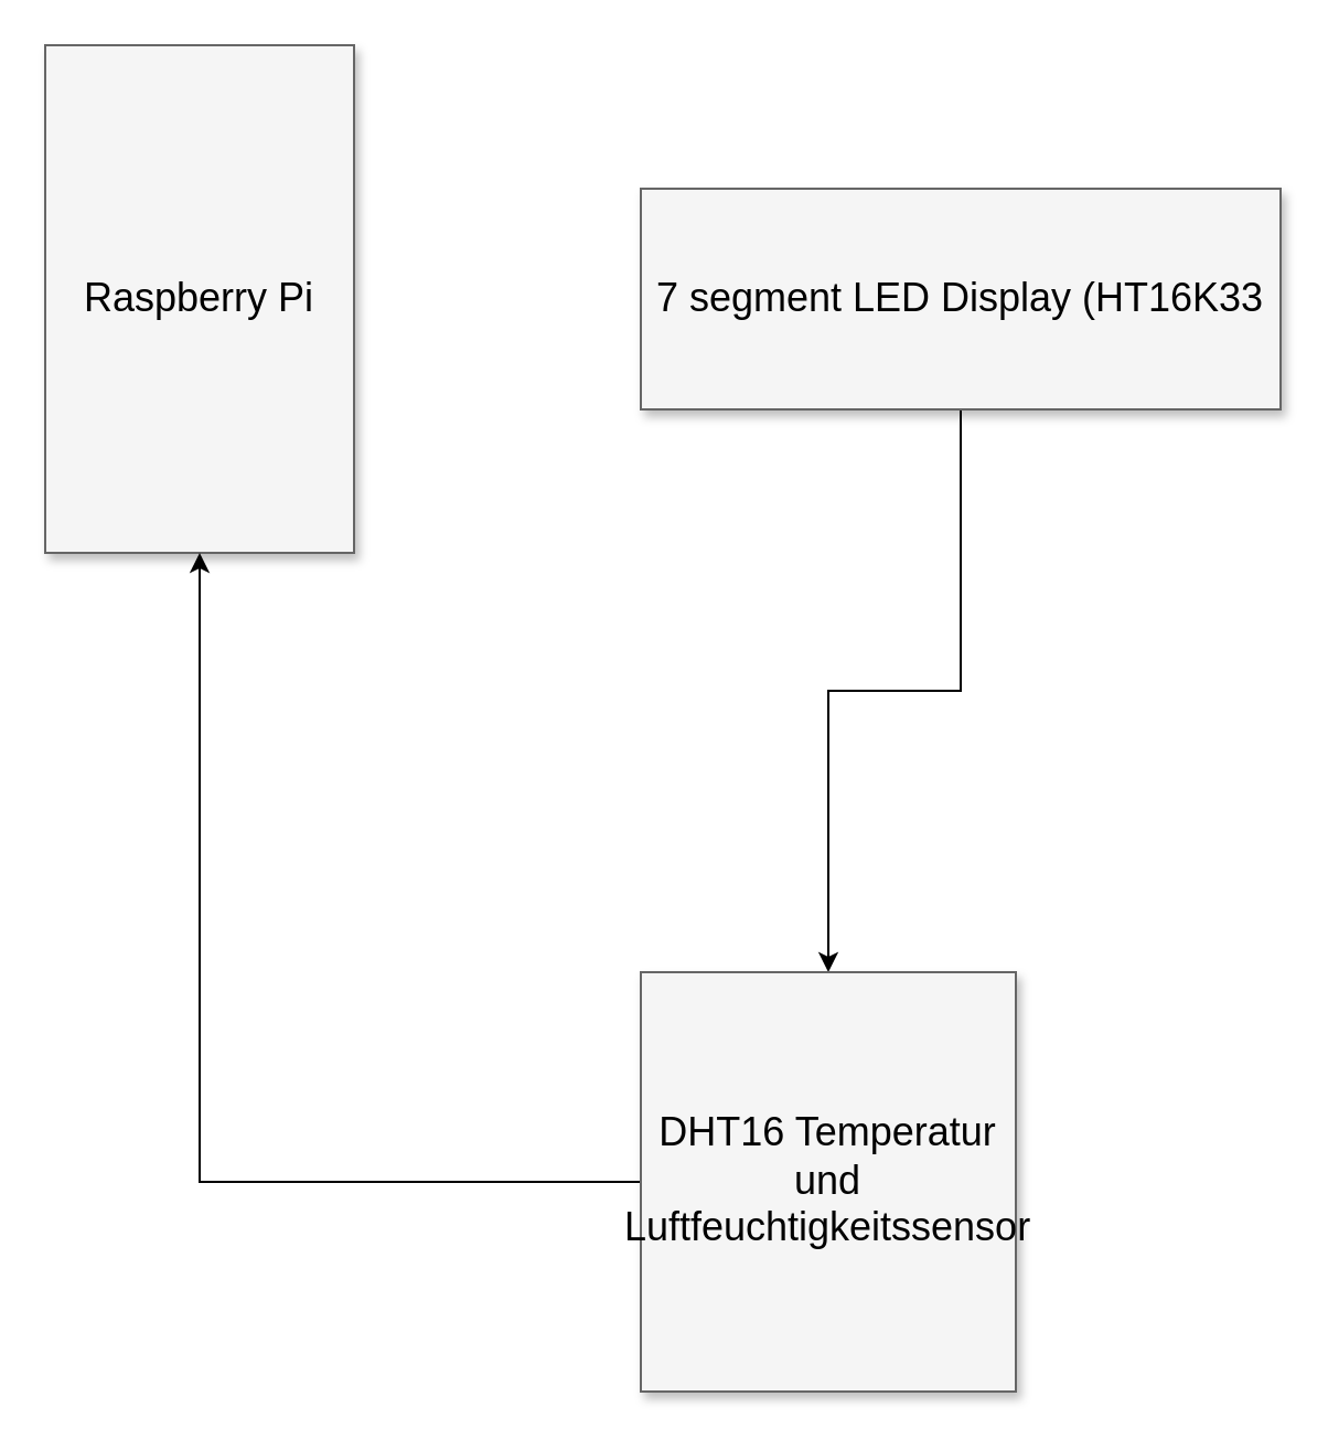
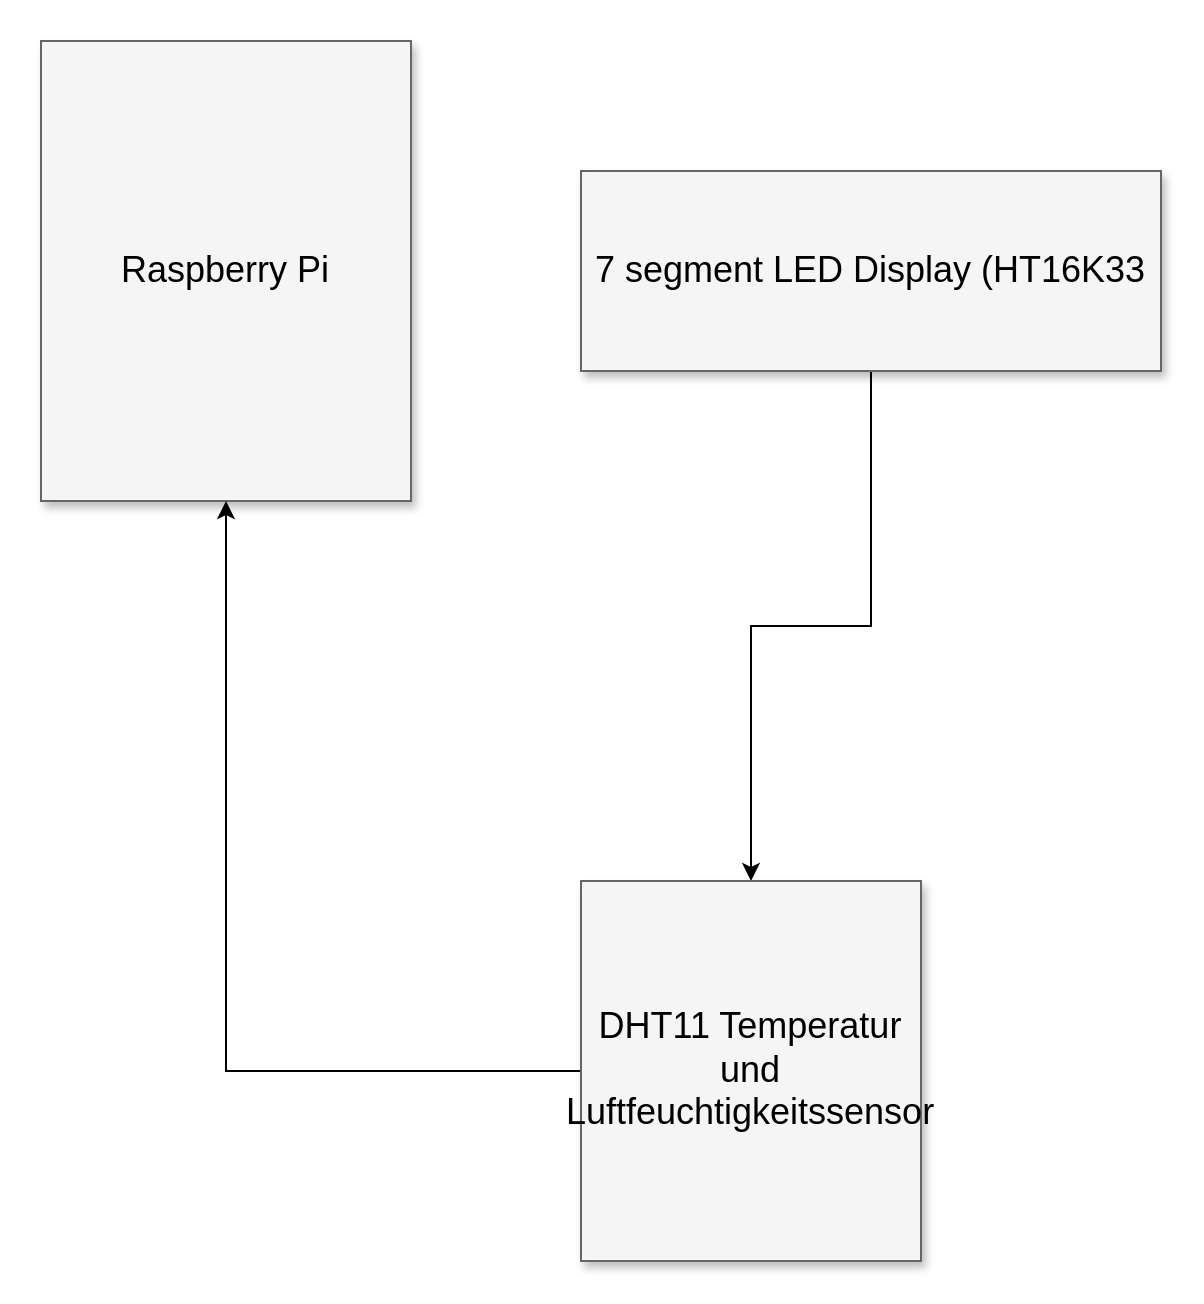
- <mxCell id="2" value="Raspberry Pi" style="whiteSpace=wrap;html=1;shadow=1;fontSize=18;fillColor=#f5f5f5;strokeColor=#666666;" parent="1" vertex="1"><mxGeometry x="20" y="20" width="140" height="230" as="geometry" /></mxCell>
+ <mxCell id="2" value="Raspberry Pi" style="whiteSpace=wrap;html=1;shadow=1;fontSize=18;fillColor=#f5f5f5;strokeColor=#666666;" parent="1" vertex="1"><mxGeometry x="20" y="20" width="185" height="230" as="geometry" /></mxCell>
- <mxCell id="6" value="DHT16 Temperatur und Luftfeuchtigkeitssensor" style="whiteSpace=wrap;html=1;shadow=1;fontSize=18;fillColor=#f5f5f5;strokeColor=#666666;" vertex="1" parent="1"><mxGeometry x="290" y="440" width="170" height="190" as="geometry" /></mxCell>
+ <mxCell id="6" value="DHT11 Temperatur und Luftfeuchtigkeitssensor" style="whiteSpace=wrap;html=1;shadow=1;fontSize=18;fillColor=#f5f5f5;strokeColor=#666666;" vertex="1" parent="1"><mxGeometry x="290" y="440" width="170" height="190" as="geometry" /></mxCell>
